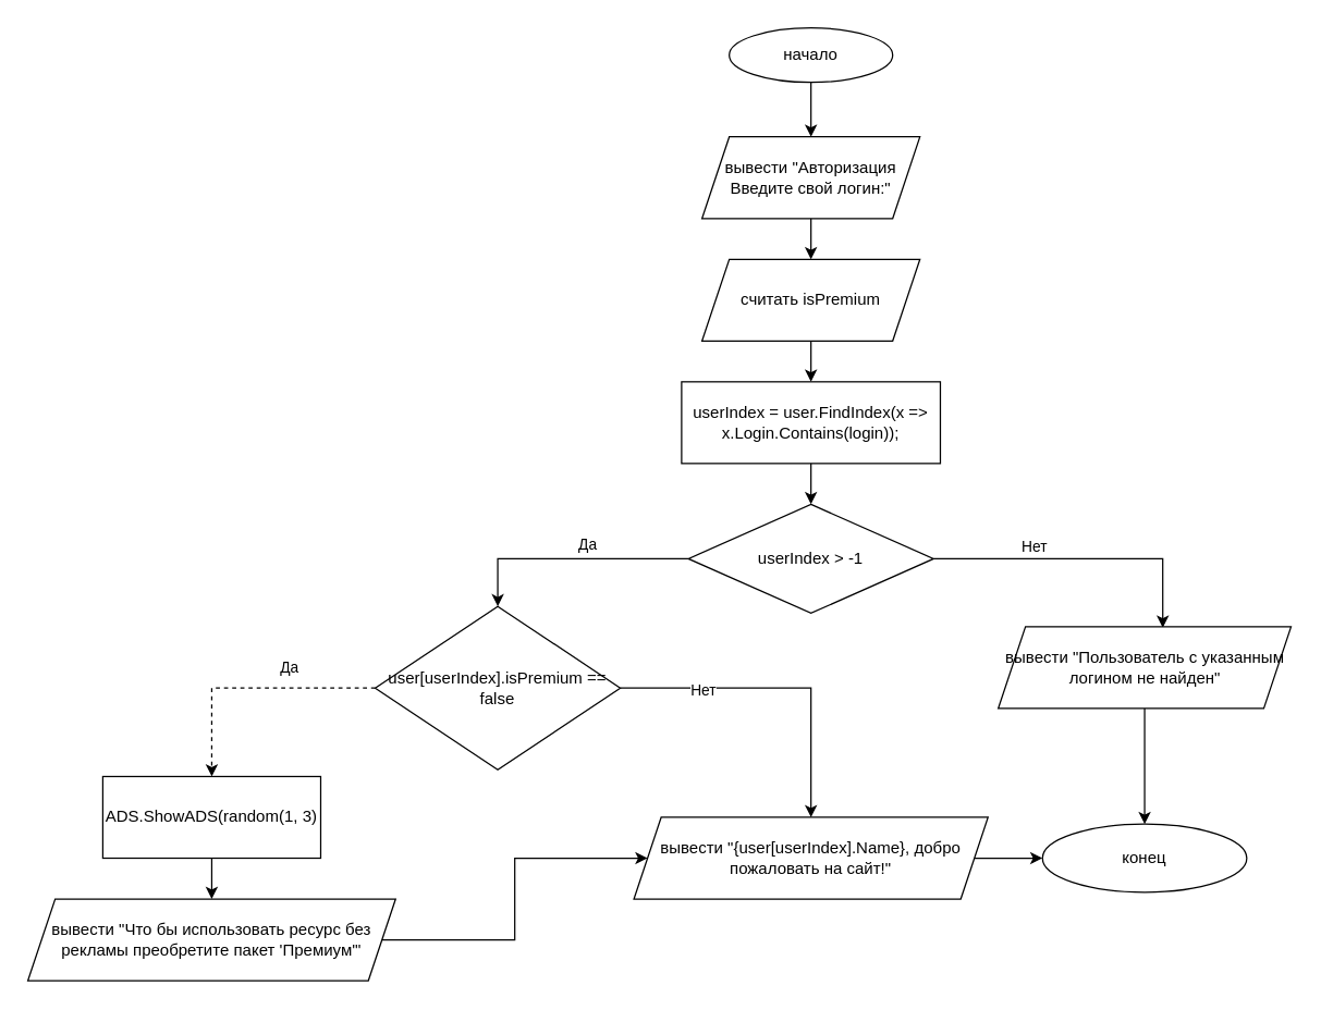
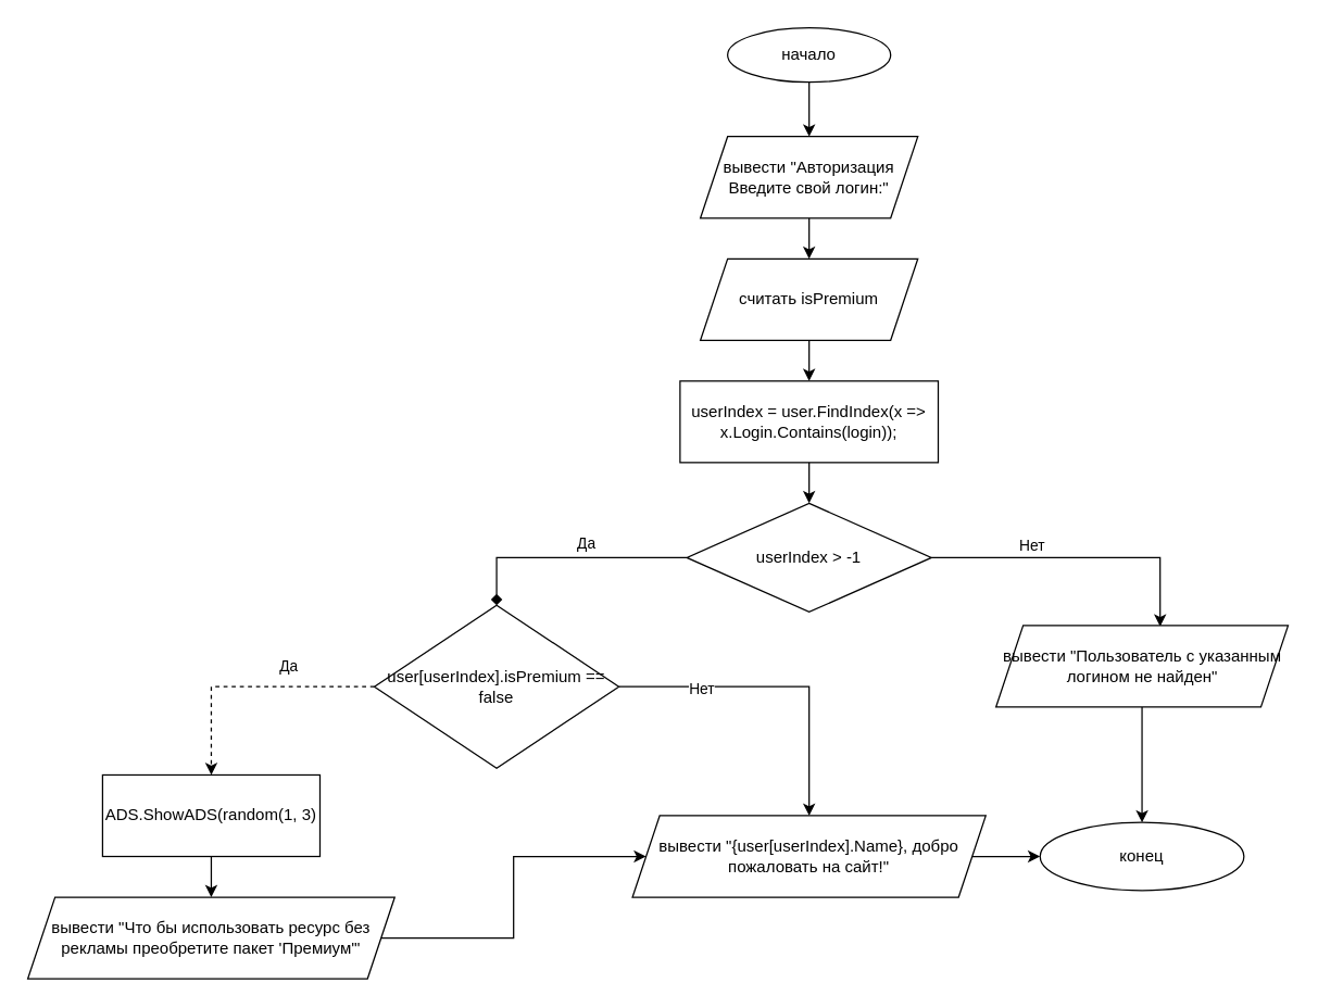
- <mxCell id="12" value="Да" style="edgeStyle=orthogonalEdgeStyle;rounded=0;orthogonalLoop=1;jettySize=auto;html=1;entryX=0.5;entryY=0;entryDx=0;entryDy=0;" edge="1" parent="1" source="13" target="17"><mxGeometry x="-0.158" y="-10" relative="1" as="geometry"><mxPoint as="offset" /></mxGeometry></mxCell>
+ <mxCell id="12" value="Да" style="edgeStyle=orthogonalEdgeStyle;rounded=0;orthogonalLoop=1;jettySize=auto;html=1;entryX=0.5;entryY=0;entryDx=0;entryDy=0;endArrow=diamond;" edge="1" parent="1" source="13" target="17"><mxGeometry x="-0.158" y="-10" relative="1" as="geometry"><mxPoint as="offset" /></mxGeometry></mxCell>
